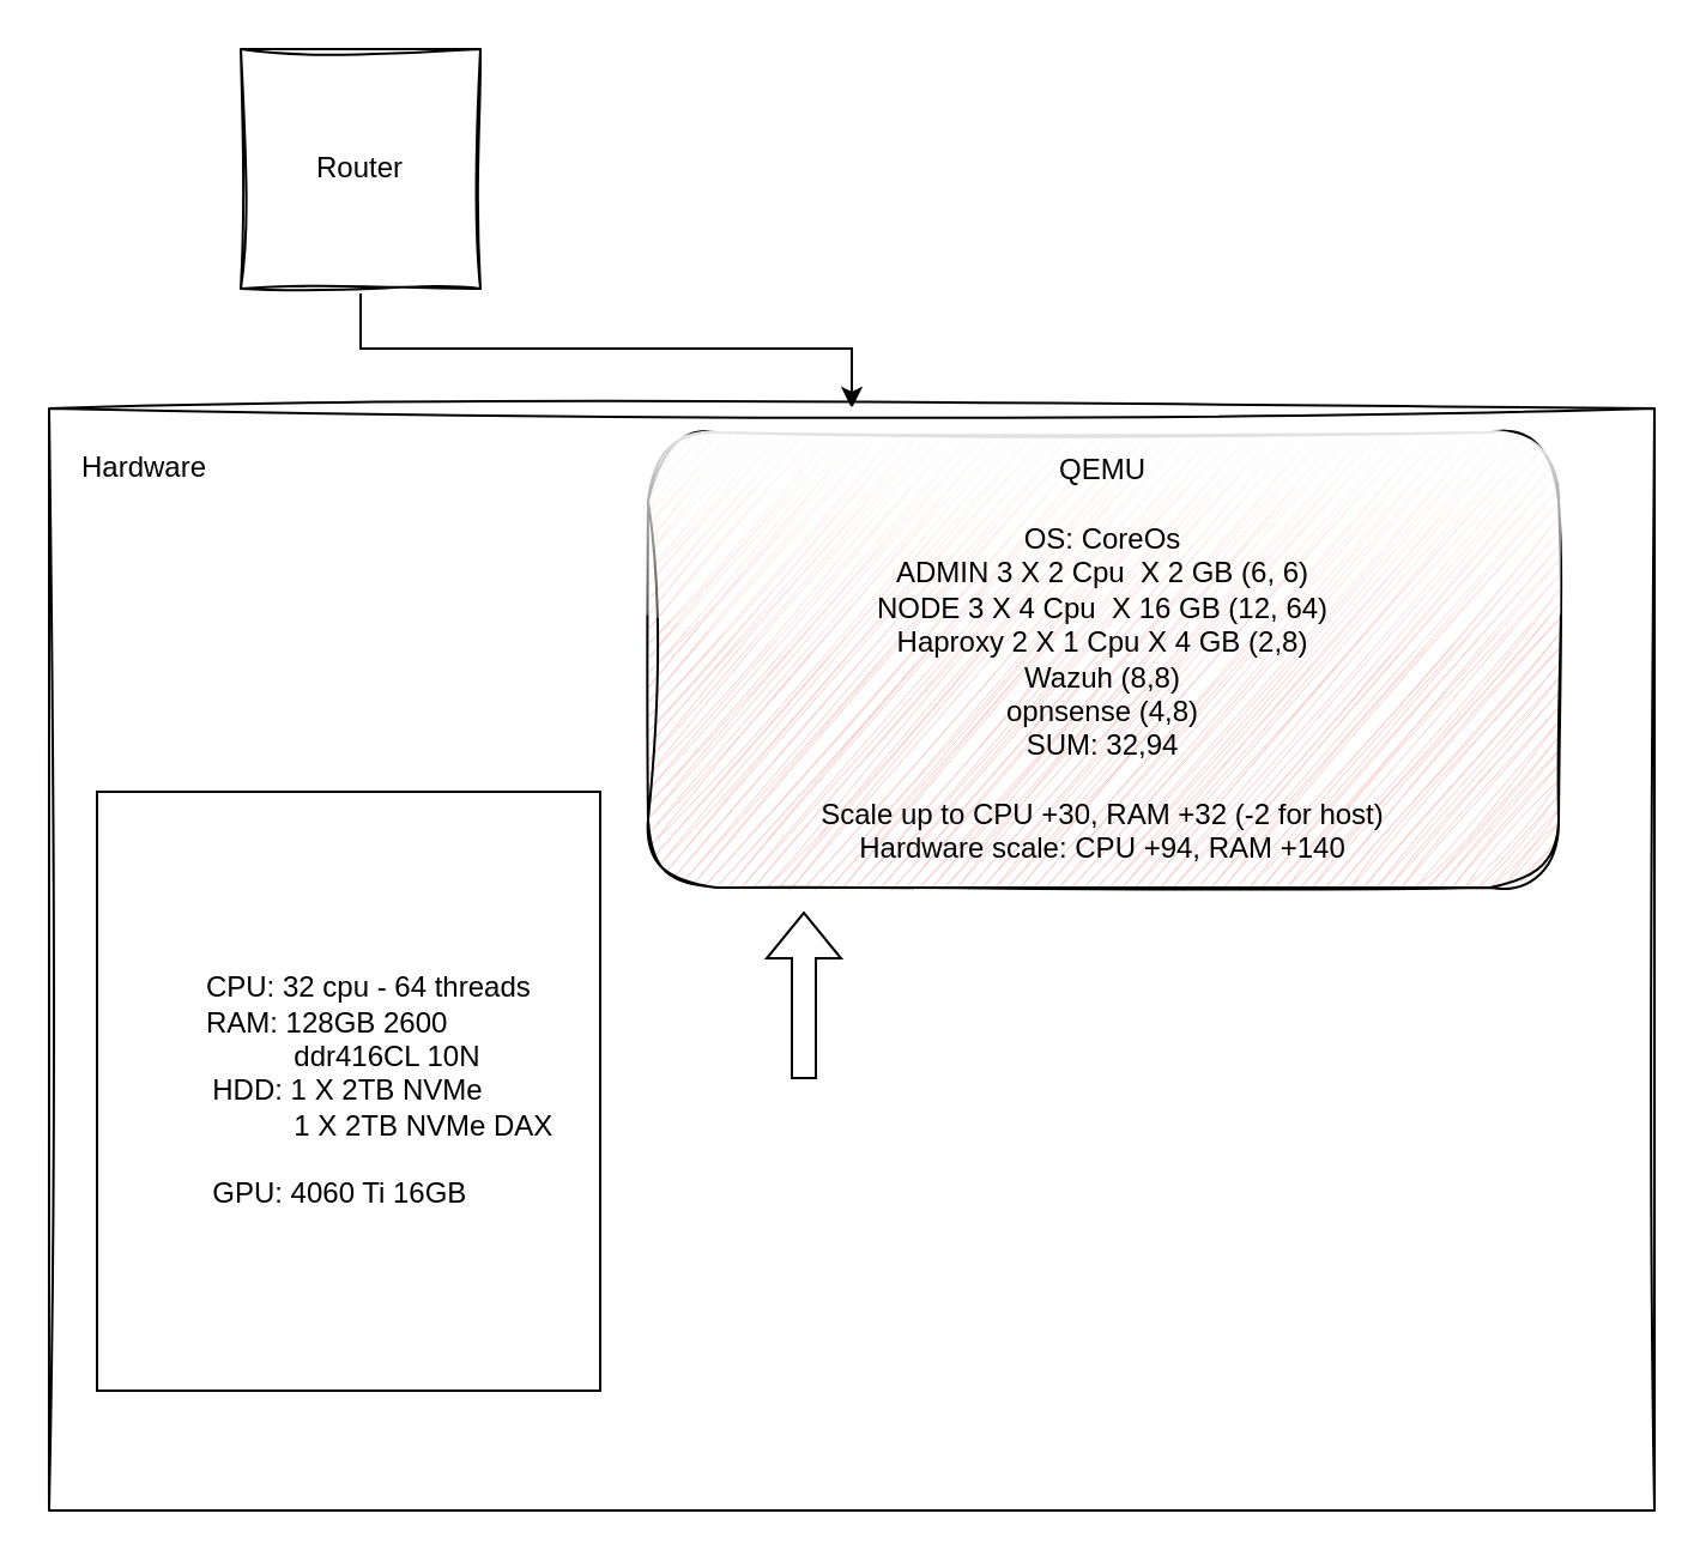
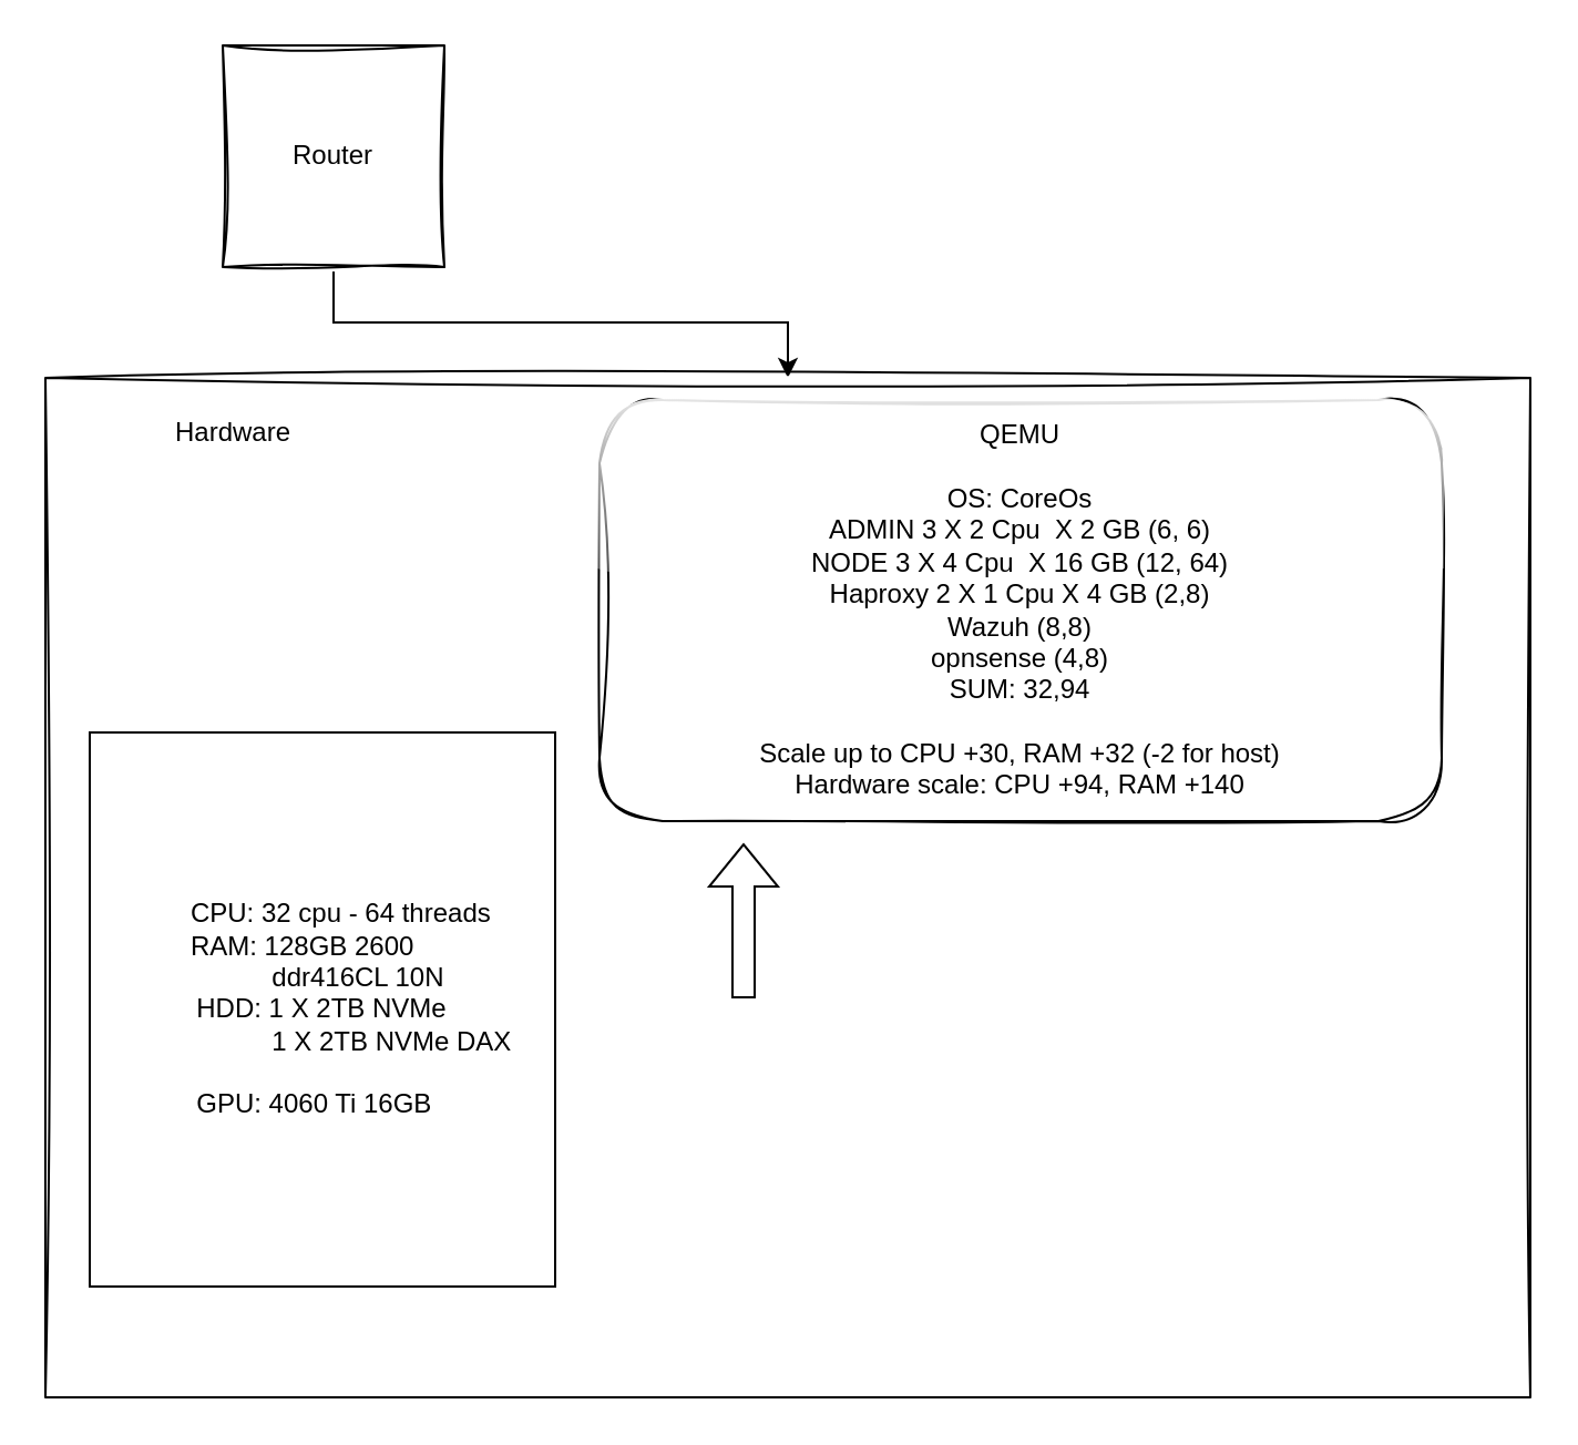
- <mxCell id="6" value="Hardware" style="text;html=1;align=center;verticalAlign=middle;whiteSpace=wrap;rounded=0;" vertex="1" parent="1"><mxGeometry x="30" y="180" width="60" height="30" as="geometry" /></mxCell>
+ <mxCell id="6" value="Hardware" style="text;html=1;align=center;verticalAlign=middle;whiteSpace=wrap;rounded=0;" vertex="1" parent="1"><mxGeometry x="75" y="180" width="60" height="30" as="geometry" /></mxCell>
- <mxCell id="8" value="&lt;div&gt;QEMU&lt;/div&gt;&lt;div&gt;&lt;br&gt;&lt;/div&gt;&lt;div&gt;OS: CoreOs&lt;br&gt;&lt;/div&gt;&lt;div&gt;ADMIN 3 X 2 Cpu&amp;nbsp; X 2 GB (6, 6)&lt;/div&gt;&lt;div&gt;NODE 3 X 4 Cpu&amp;nbsp; X 16 GB (12, 64)&lt;/div&gt;&lt;div&gt;Haproxy 2 X 1 Cpu X 4 GB (2,8)&lt;/div&gt;&lt;div&gt;Wazuh (8,8)&lt;br&gt;&lt;/div&gt;&lt;div&gt;opnsense (4,8)&lt;/div&gt;&lt;div&gt;SUM: 32,94&lt;/div&gt;&lt;div&gt;&lt;br&gt;&lt;/div&gt;&lt;div&gt;Scale up to CPU +30, RAM +32 (-2 for host)&lt;br&gt;&lt;/div&gt;&lt;div&gt;Hardware scale: CPU +94, RAM +140&lt;br&gt;&lt;/div&gt;" style="rounded=1;whiteSpace=wrap;html=1;sketch=1;curveFitting=1;jiggle=2;glass=1;fillColor=#f8cecc;" vertex="1" parent="1"><mxGeometry x="270" y="180" width="380" height="190" as="geometry" /></mxCell>
+ <mxCell id="8" value="&lt;div&gt;QEMU&lt;/div&gt;&lt;div&gt;&lt;br&gt;&lt;/div&gt;&lt;div&gt;OS: CoreOs&lt;br&gt;&lt;/div&gt;&lt;div&gt;ADMIN 3 X 2 Cpu&amp;nbsp; X 2 GB (6, 6)&lt;/div&gt;&lt;div&gt;NODE 3 X 4 Cpu&amp;nbsp; X 16 GB (12, 64)&lt;/div&gt;&lt;div&gt;Haproxy 2 X 1 Cpu X 4 GB (2,8)&lt;/div&gt;&lt;div&gt;Wazuh (8,8)&lt;br&gt;&lt;/div&gt;&lt;div&gt;opnsense (4,8)&lt;/div&gt;&lt;div&gt;SUM: 32,94&lt;/div&gt;&lt;div&gt;&lt;br&gt;&lt;/div&gt;&lt;div&gt;Scale up to CPU +30, RAM +32 (-2 for host)&lt;br&gt;&lt;/div&gt;&lt;div&gt;Hardware scale: CPU +94, RAM +140&lt;br&gt;&lt;/div&gt;" style="rounded=1;whiteSpace=wrap;html=1;sketch=1;curveFitting=1;jiggle=2;glass=1;" vertex="1" parent="1"><mxGeometry x="270" y="180" width="380" height="190" as="geometry" /></mxCell>
